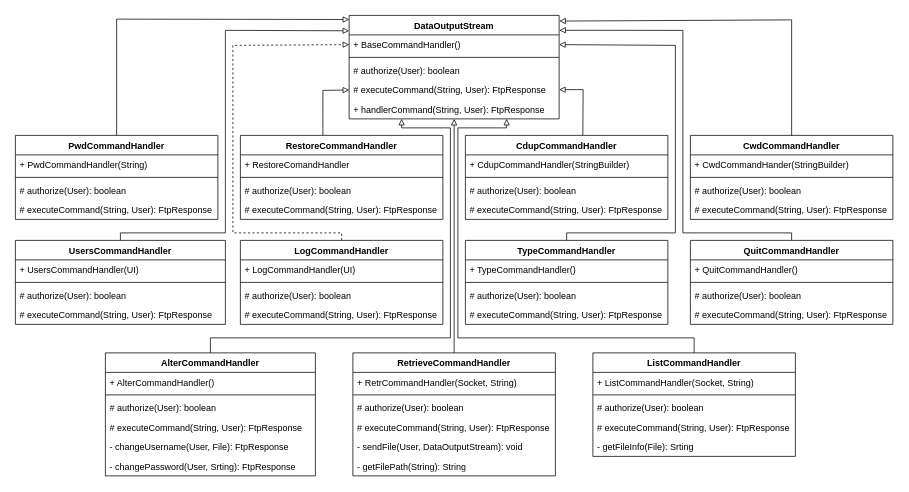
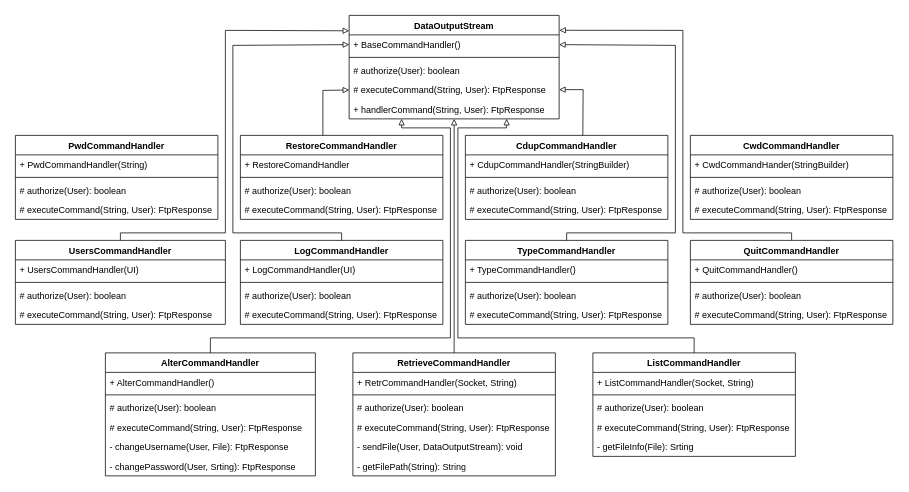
- <mxCell id="68" value="" style="endArrow=block;html=1;rounded=0;exitX=0.5;exitY=0;exitDx=0;exitDy=0;entryX=0;entryY=0.04;entryDx=0;entryDy=0;endFill=0;entryPerimeter=0;" edge="1" parent="1" source="15" target="9"><mxGeometry width="50" height="50" relative="1" as="geometry"><mxPoint x="200" y="100" as="sourcePoint" /><mxPoint x="250" y="50" as="targetPoint" /><Array as="points"><mxPoint x="155" y="25" /></Array></mxGeometry></mxCell>
- <mxCell id="71" value="" style="endArrow=block;html=1;rounded=0;exitX=0.5;exitY=0;exitDx=0;exitDy=0;endFill=0;entryX=1.001;entryY=0.055;entryDx=0;entryDy=0;entryPerimeter=0;" edge="1" parent="1" source="30" target="9"><mxGeometry width="50" height="50" relative="1" as="geometry"><mxPoint x="860" y="120" as="sourcePoint" /><mxPoint x="750" y="30" as="targetPoint" /><Array as="points"><mxPoint x="1055" y="26" /></Array></mxGeometry></mxCell>
- <mxCell id="73" value="" style="endArrow=block;html=1;rounded=0;exitX=0.5;exitY=0;exitDx=0;exitDy=0;entryX=0;entryY=0.5;entryDx=0;entryDy=0;endFill=0;dashed=1;" edge="1" parent="1" source="40" target="10"><mxGeometry width="50" height="50" relative="1" as="geometry"><mxPoint x="340" y="160" as="sourcePoint" /><mxPoint x="390" y="110" as="targetPoint" /><Array as="points"><mxPoint x="455" y="310" /><mxPoint x="310" y="310" /><mxPoint x="310" y="190" /><mxPoint x="310" y="60" /></Array></mxGeometry></mxCell>
+ <mxCell id="73" value="" style="endArrow=block;html=1;rounded=0;exitX=0.5;exitY=0;exitDx=0;exitDy=0;entryX=0;entryY=0.5;entryDx=0;entryDy=0;endFill=0;" edge="1" parent="1" source="40" target="10"><mxGeometry width="50" height="50" relative="1" as="geometry"><mxPoint x="340" y="160" as="sourcePoint" /><mxPoint x="390" y="110" as="targetPoint" /><Array as="points"><mxPoint x="455" y="310" /><mxPoint x="310" y="310" /><mxPoint x="310" y="190" /><mxPoint x="310" y="60" /></Array></mxGeometry></mxCell>
